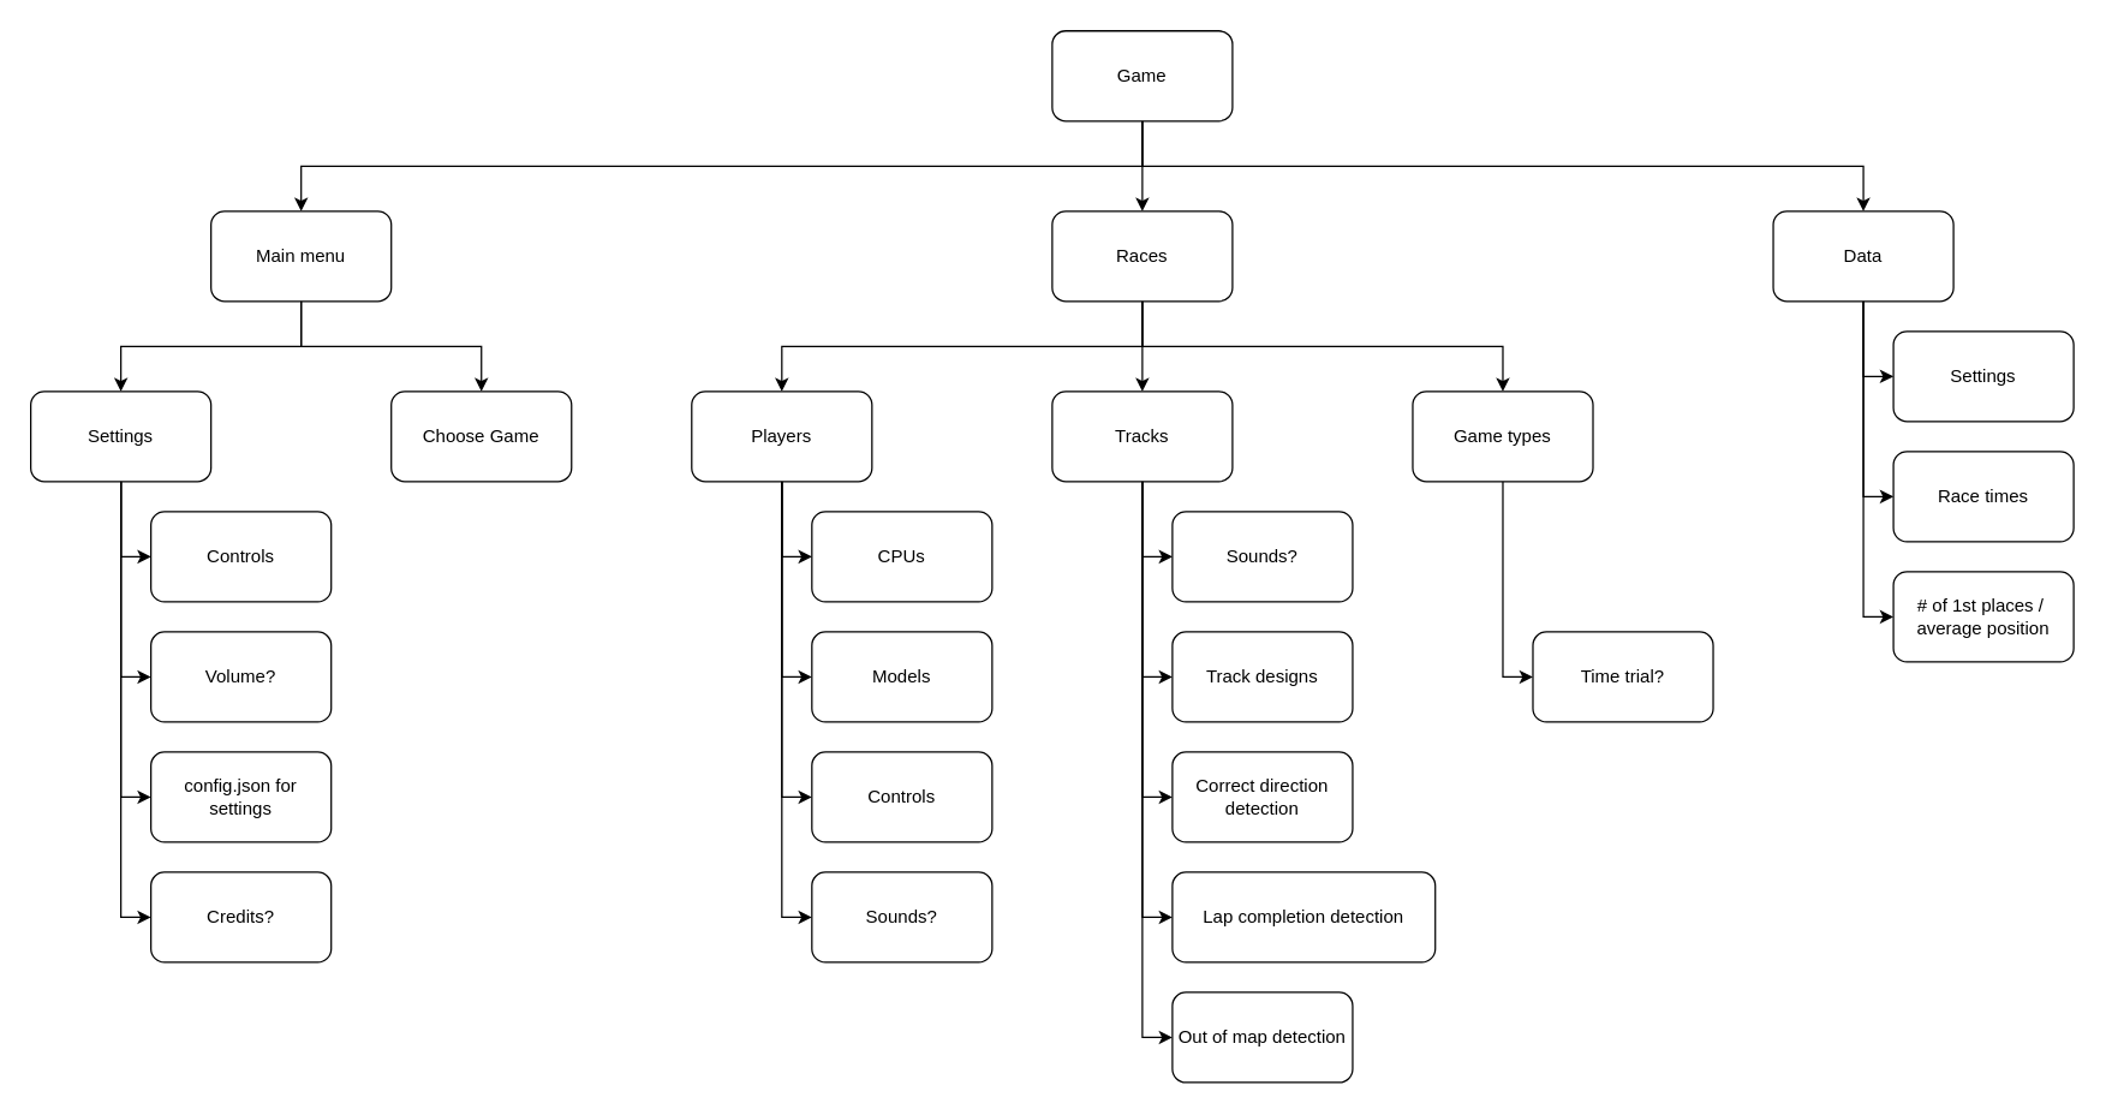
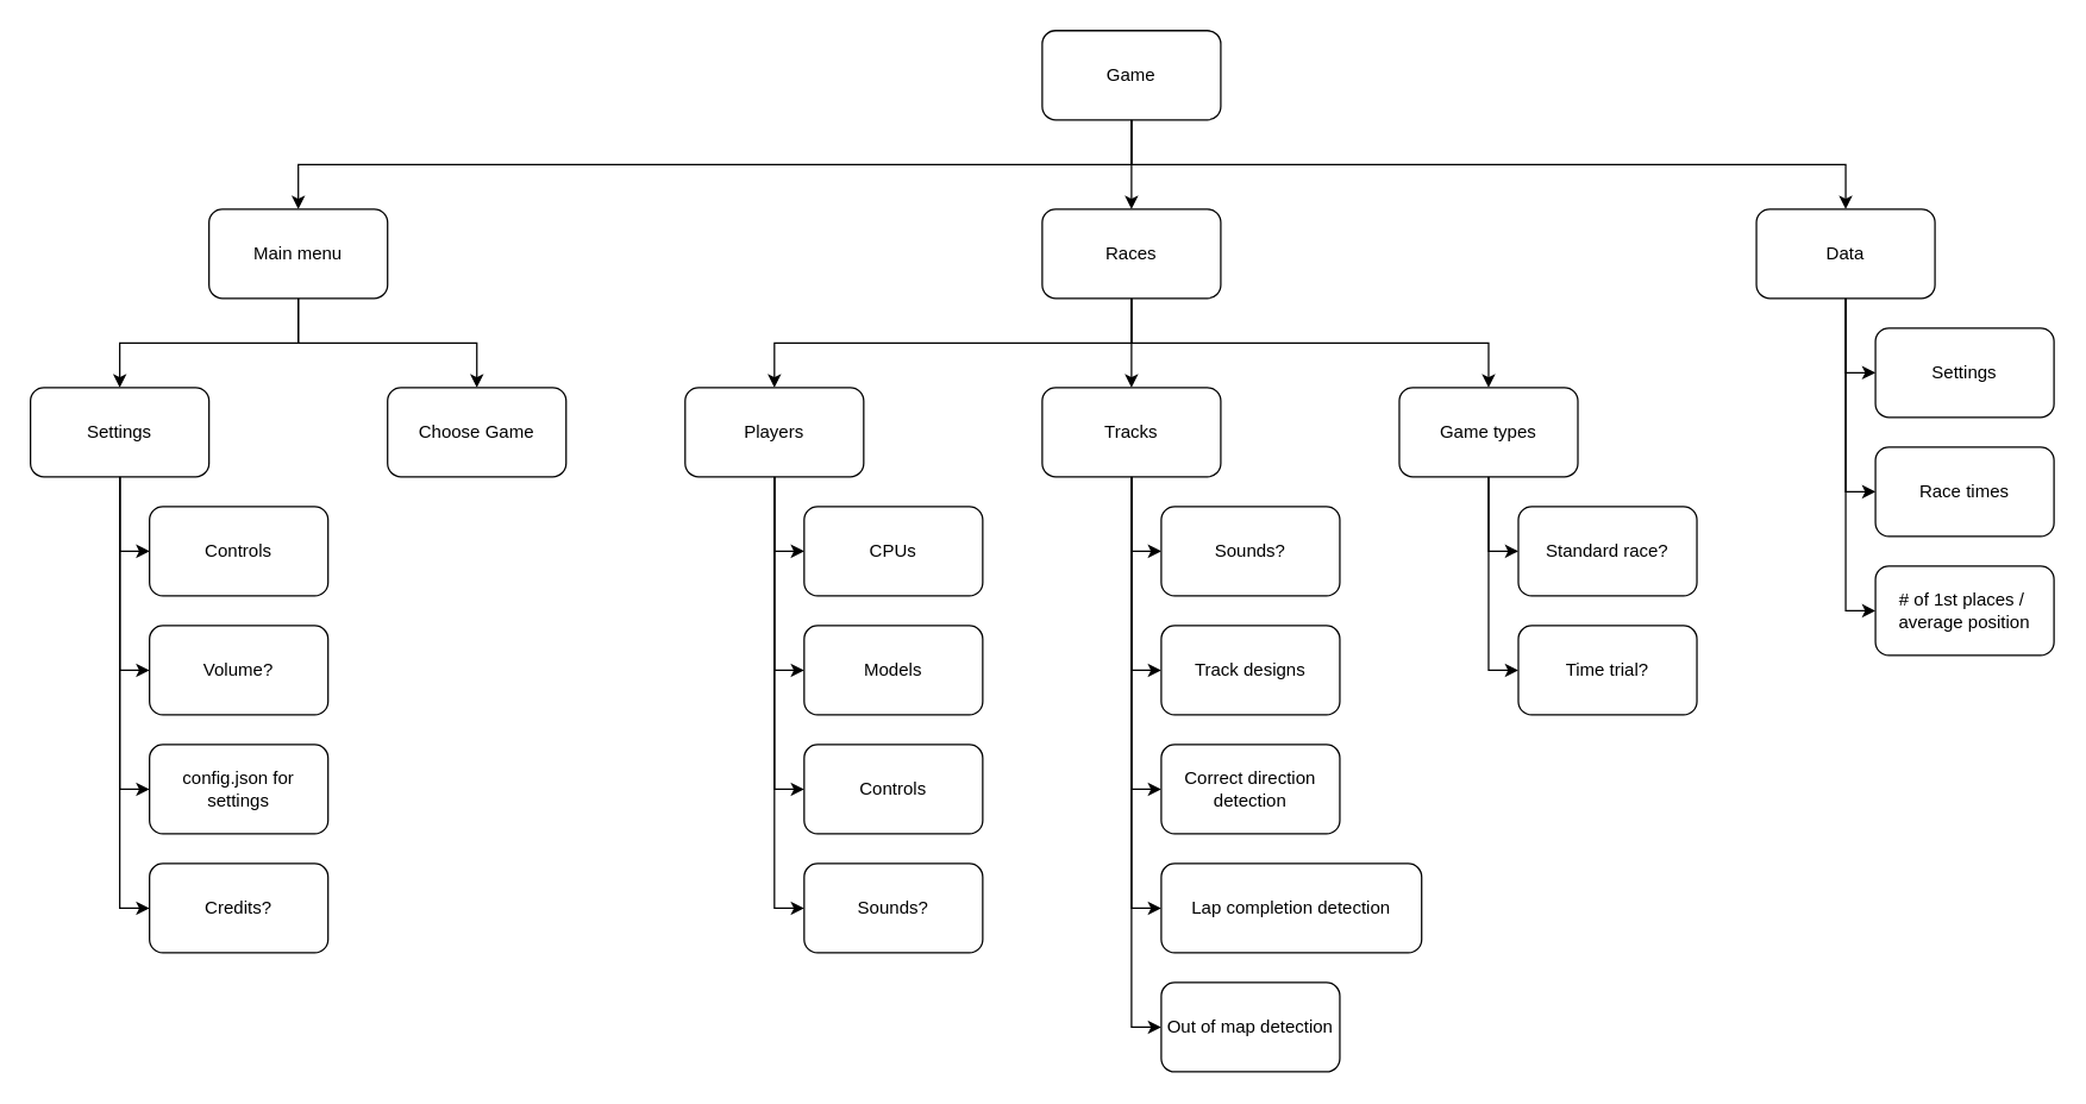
+ <mxCell id="38" style="edgeStyle=orthogonalEdgeStyle;rounded=0;orthogonalLoop=1;jettySize=auto;html=1;exitX=0.5;exitY=1;exitDx=0;exitDy=0;entryX=0;entryY=0.5;entryDx=0;entryDy=0;" edge="1" parent="1" source="39" target="41"><mxGeometry relative="1" as="geometry" /></mxCell>
+ <mxCell id="41" value="Standard race?" style="rounded=1;whiteSpace=wrap;html=1;" vertex="1" parent="1"><mxGeometry x="1020" y="340" width="120" height="60" as="geometry" /></mxCell>
